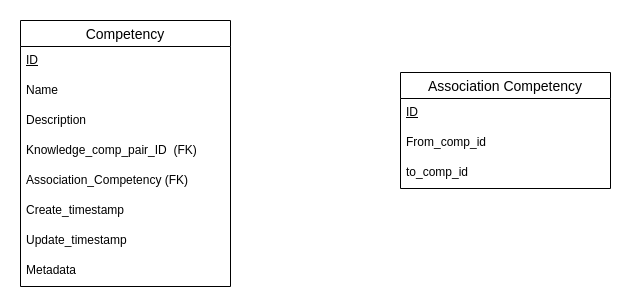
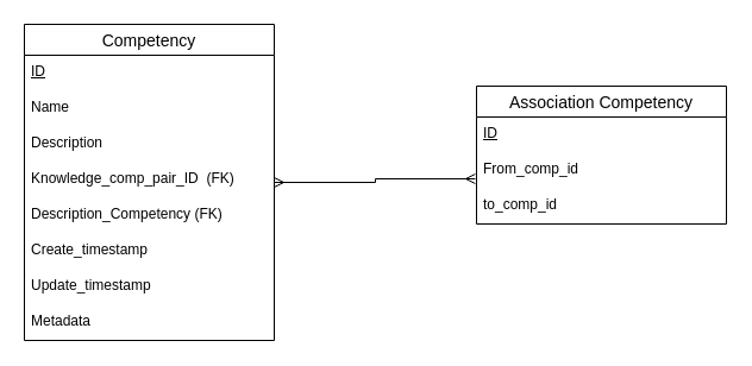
+ <mxCell id="15" style="edgeStyle=orthogonalEdgeStyle;rounded=0;orthogonalLoop=1;jettySize=auto;html=1;entryX=-0.005;entryY=0.733;entryDx=0;entryDy=0;entryPerimeter=0;startArrow=ERmany;startFill=0;endArrow=ERmany;endFill=0;" edge="1" parent="1" source="2" target="13"><mxGeometry relative="1" as="geometry" /></mxCell>
- <mxCell id="7" value="Association_Competency (FK)" style="text;strokeColor=none;fillColor=none;spacingLeft=4;spacingRight=4;overflow=hidden;rotatable=0;points=[[0,0.5],[1,0.5]];portConstraint=eastwest;fontSize=12;whiteSpace=wrap;html=1;" vertex="1" parent="2"><mxGeometry y="146" width="210" height="30" as="geometry" /></mxCell>
+ <mxCell id="7" value="Description_Competency (FK)" style="text;strokeColor=none;fillColor=none;spacingLeft=4;spacingRight=4;overflow=hidden;rotatable=0;points=[[0,0.5],[1,0.5]];portConstraint=eastwest;fontSize=12;whiteSpace=wrap;html=1;" vertex="1" parent="2"><mxGeometry y="146" width="210" height="30" as="geometry" /></mxCell>
